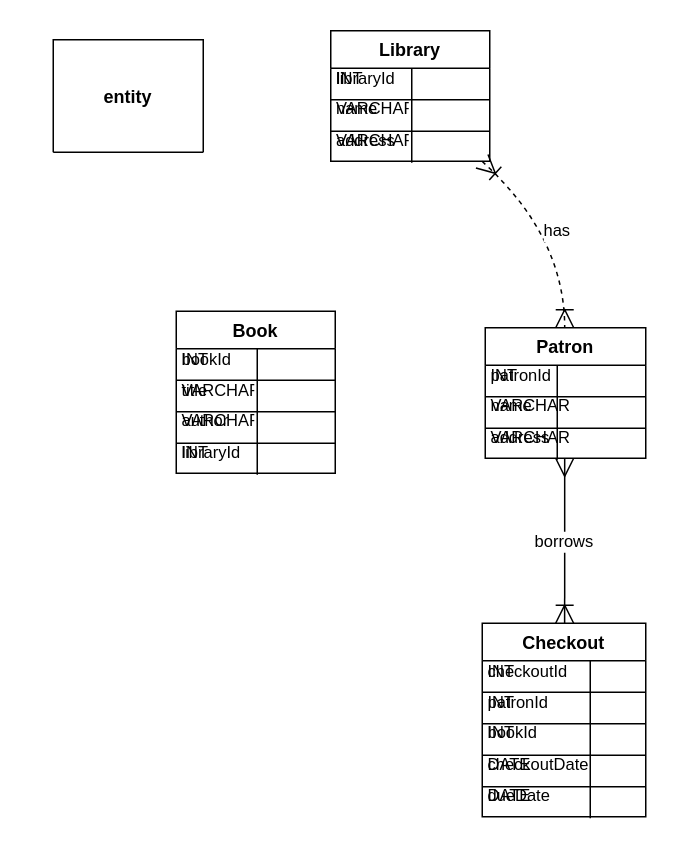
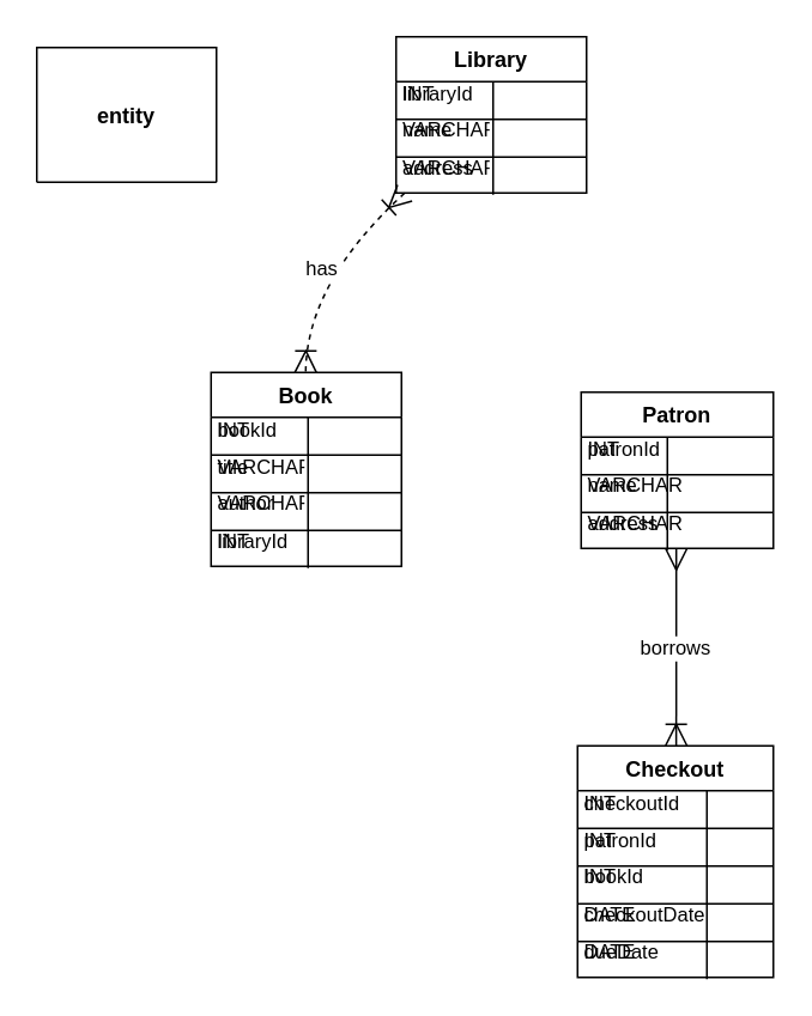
- <mxCell id="2" value="entity" style="shape=table;startSize=75;container=1;collapsible=0;childLayout=tableLayout;fixedRows=1;rowLines=1;fontStyle=1;align=center;resizeLast=1;" vertex="1" parent="1"><mxGeometry x="35" y="26" width="100" height="75" as="geometry" /></mxCell>
+ <mxCell id="2" value="entity" style="shape=table;startSize=75;container=1;collapsible=0;childLayout=tableLayout;fixedRows=1;rowLines=1;fontStyle=1;align=center;resizeLast=1;" vertex="1" parent="1"><mxGeometry x="20" y="26" width="100" height="75" as="geometry" /></mxCell>
+ <mxCell id="52" value="has" style="curved=1;dashed=1;startArrow=ERoneToMany;startSize=10;;endArrow=ERoneToMany;endSize=10;;exitX=0.046;exitY=1;entryX=0.497;entryY=0;" edge="1" parent="1" source="3" target="13"><mxGeometry relative="1" as="geometry"><Array as="points"><mxPoint x="170" y="157" /></Array></mxGeometry></mxCell>
- <mxCell id="53" value="has" style="curved=1;dashed=1;startArrow=ERoneToMany;startSize=10;;endArrow=ERoneToMany;endSize=10;;exitX=0.951;exitY=1;entryX=0.495;entryY=-0.006;" edge="1" parent="1" source="3" target="26"><mxGeometry relative="1" as="geometry"><Array as="points"><mxPoint x="376" y="157" /></Array></mxGeometry></mxCell>
